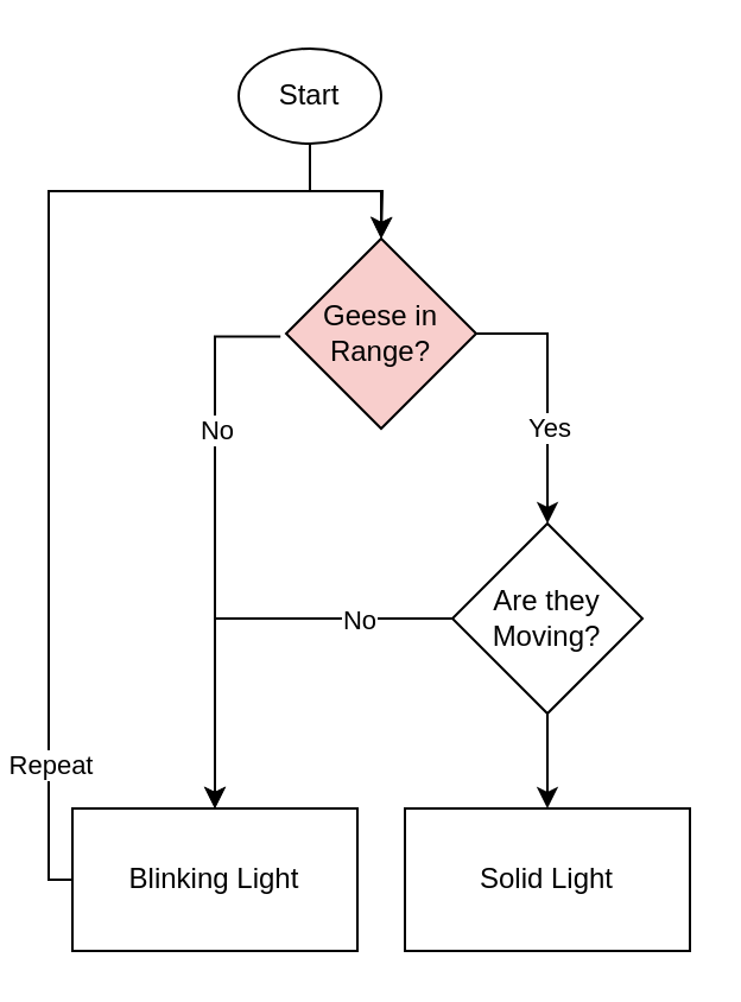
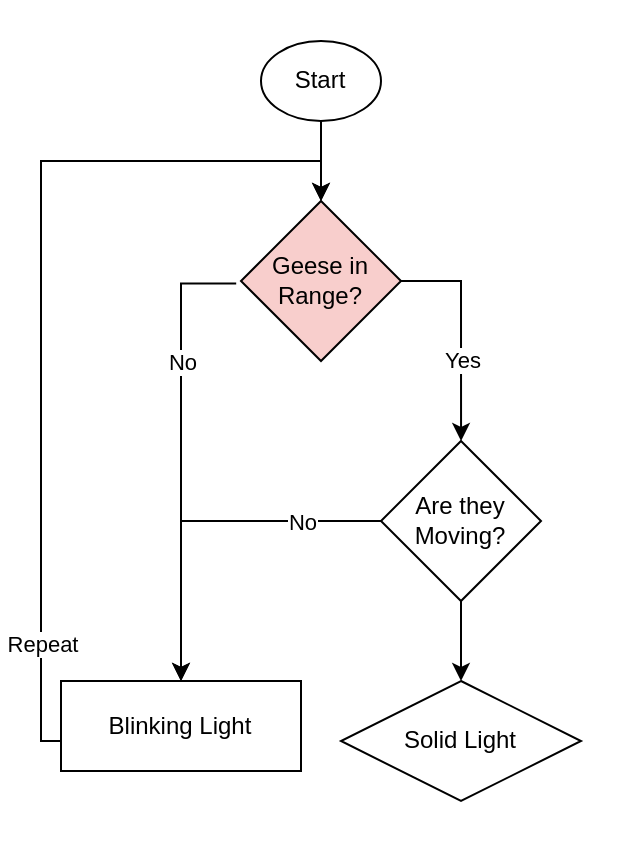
- <mxCell id="16" value="Start" style="ellipse;whiteSpace=wrap;html=1;" vertex="1" parent="1"><mxGeometry x="100" y="20" width="60" height="40" as="geometry" /></mxCell>
+ <mxCell id="16" value="Start" style="ellipse;whiteSpace=wrap;html=1;" vertex="1" parent="1"><mxGeometry x="130" y="20" width="60" height="40" as="geometry" /></mxCell>
- <mxCell id="8" value="Blinking Light" style="rounded=0;whiteSpace=wrap;html=1;" vertex="1" parent="1"><mxGeometry x="30" y="340" width="120" height="60" as="geometry" /></mxCell>
+ <mxCell id="8" value="Blinking Light" style="rounded=0;whiteSpace=wrap;html=1;" vertex="1" parent="1"><mxGeometry x="30" y="340" width="120" height="45" as="geometry" /></mxCell>
- <mxCell id="14" value="Solid Light" style="rounded=0;whiteSpace=wrap;html=1;" vertex="1" parent="1"><mxGeometry x="170" y="340" width="120" height="60" as="geometry" /></mxCell>
+ <mxCell id="14" value="Solid Light" style="rhombus;whiteSpace=wrap;html=1;" vertex="1" parent="1"><mxGeometry x="170" y="340" width="120" height="60" as="geometry" /></mxCell>
